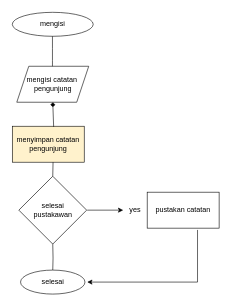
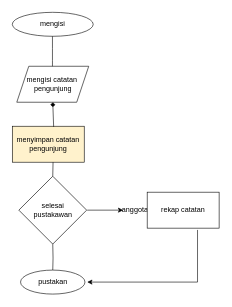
- <mxCell id="10" value="yes" style="text;html=1;strokeColor=none;fillColor=none;align=center;verticalAlign=middle;whiteSpace=wrap;rounded=0;" vertex="1" parent="1"><mxGeometry x="195" y="335" width="60" height="30" as="geometry" /></mxCell>
+ <mxCell id="10" value="anggota" style="text;html=1;strokeColor=none;fillColor=none;align=center;verticalAlign=middle;whiteSpace=wrap;rounded=0;" vertex="1" parent="1"><mxGeometry x="195" y="335" width="60" height="30" as="geometry" /></mxCell>
- <mxCell id="11" value="pustakan catatan" style="rounded=0;whiteSpace=wrap;html=1;" vertex="1" parent="1"><mxGeometry x="245" y="320" width="120" height="60" as="geometry" /></mxCell>
+ <mxCell id="11" value="rekap catatan" style="rounded=0;whiteSpace=wrap;html=1;" vertex="1" parent="1"><mxGeometry x="245" y="320" width="120" height="60" as="geometry" /></mxCell>
- <mxCell id="15" value="selesai" style="ellipse;whiteSpace=wrap;html=1;" vertex="1" parent="1"><mxGeometry x="33.75" y="450" width="107.5" height="40" as="geometry" /></mxCell>
+ <mxCell id="15" value="pustakan" style="ellipse;whiteSpace=wrap;html=1;" vertex="1" parent="1"><mxGeometry x="33.75" y="450" width="107.5" height="40" as="geometry" /></mxCell>
